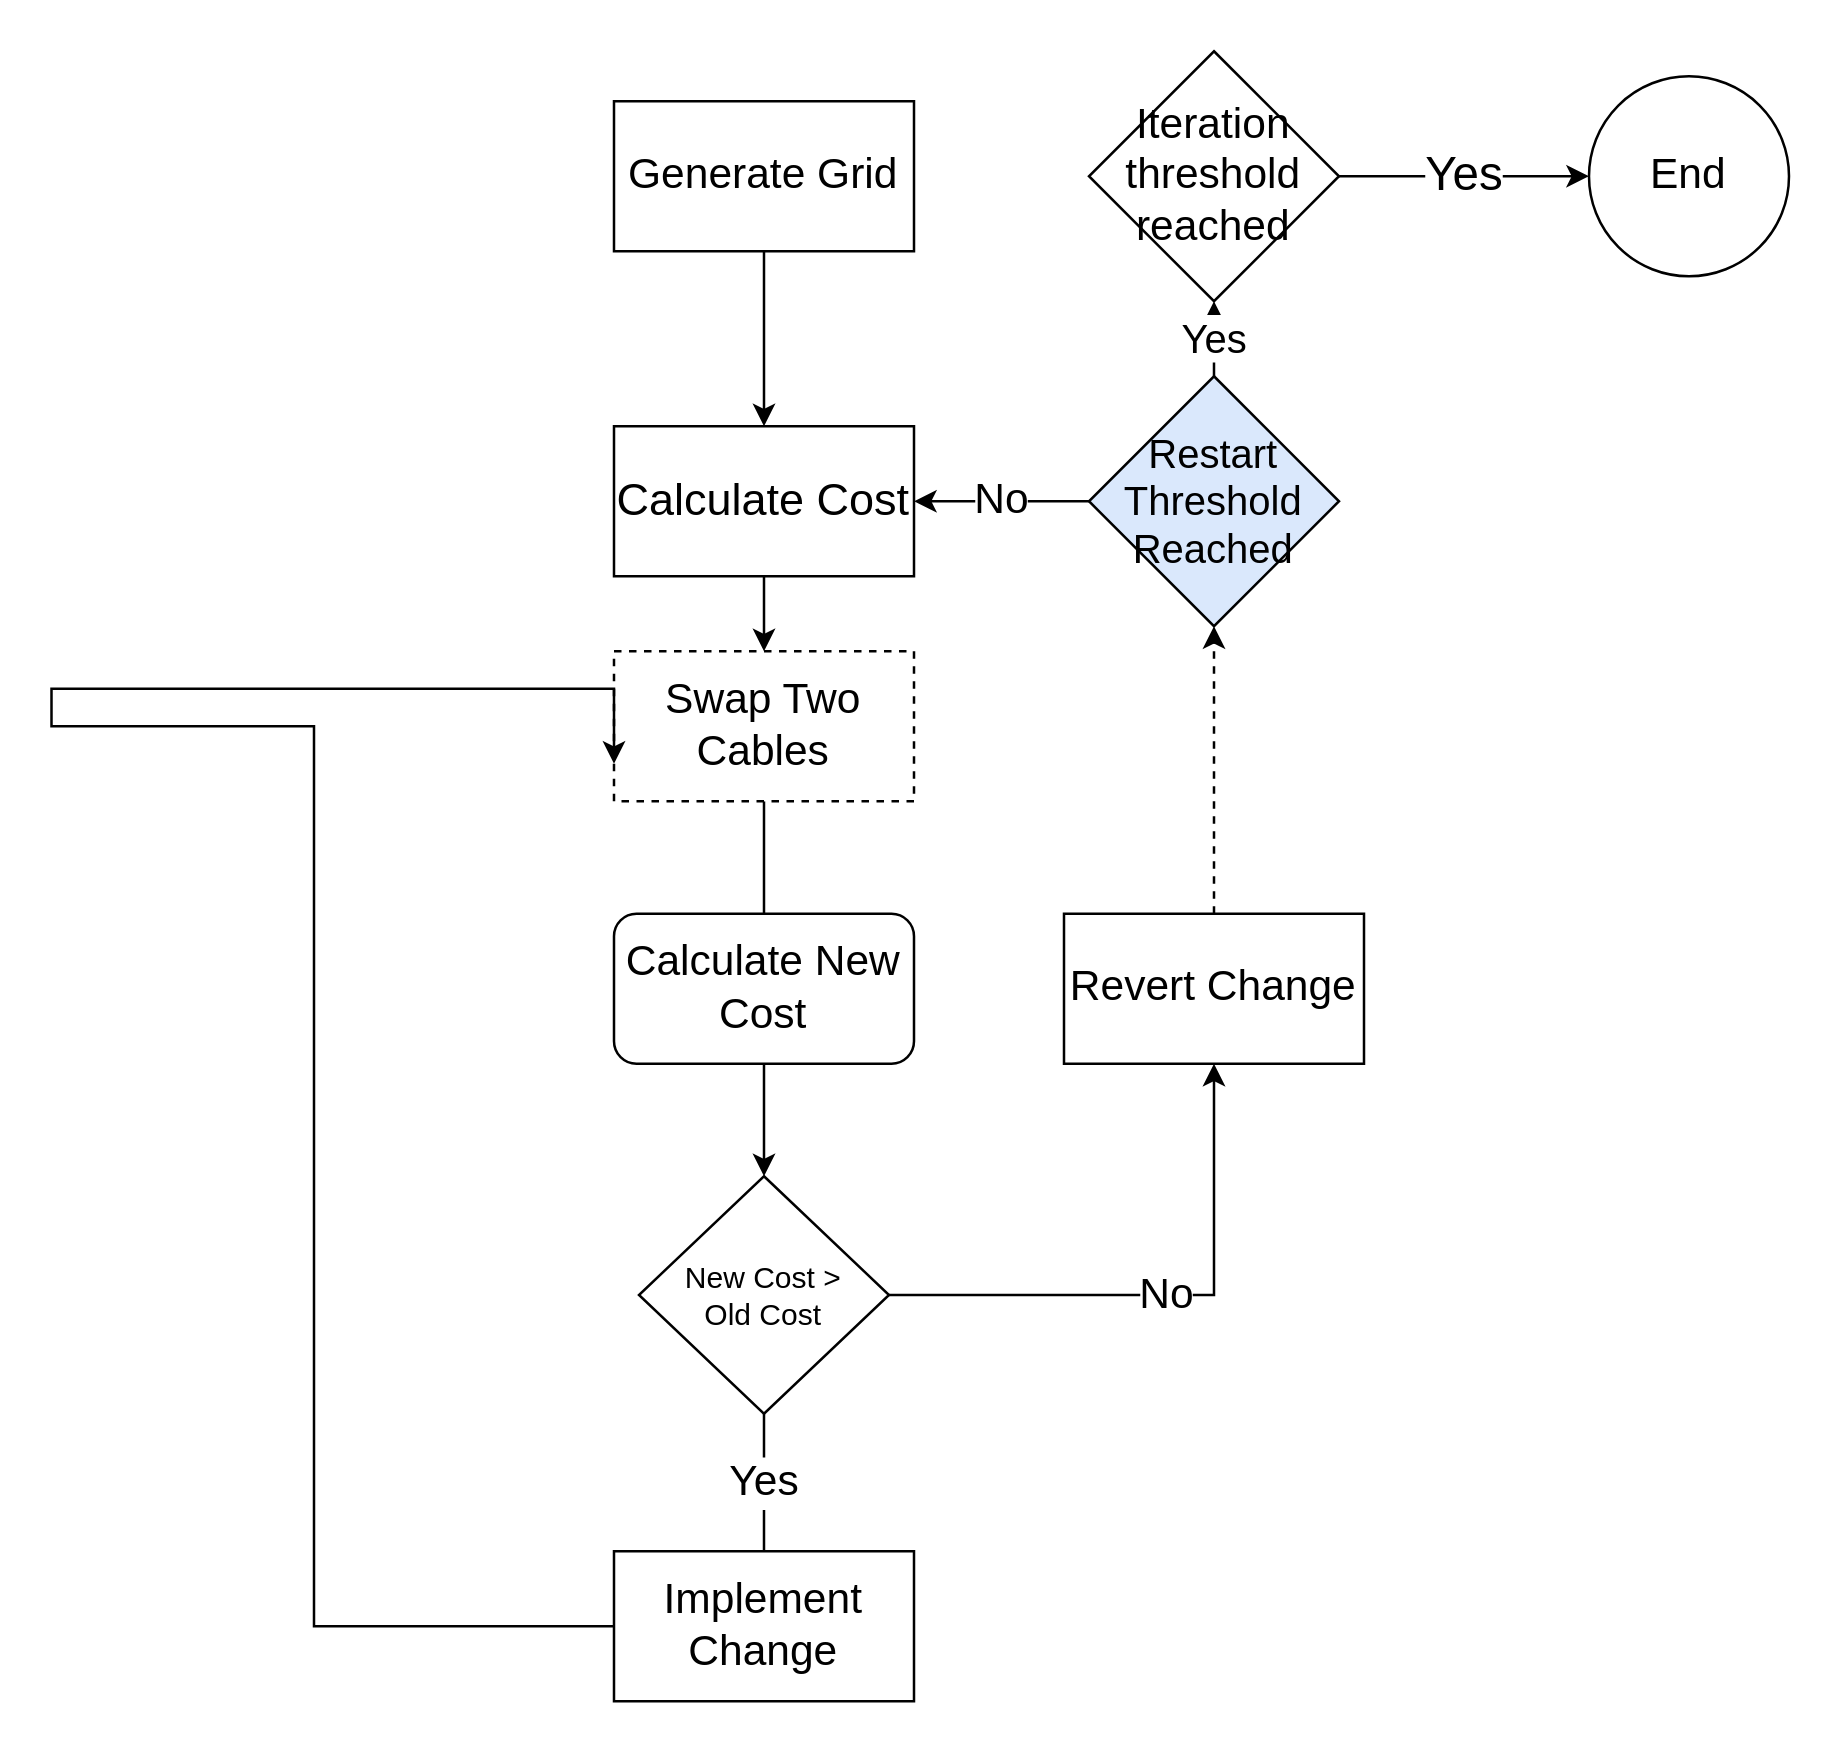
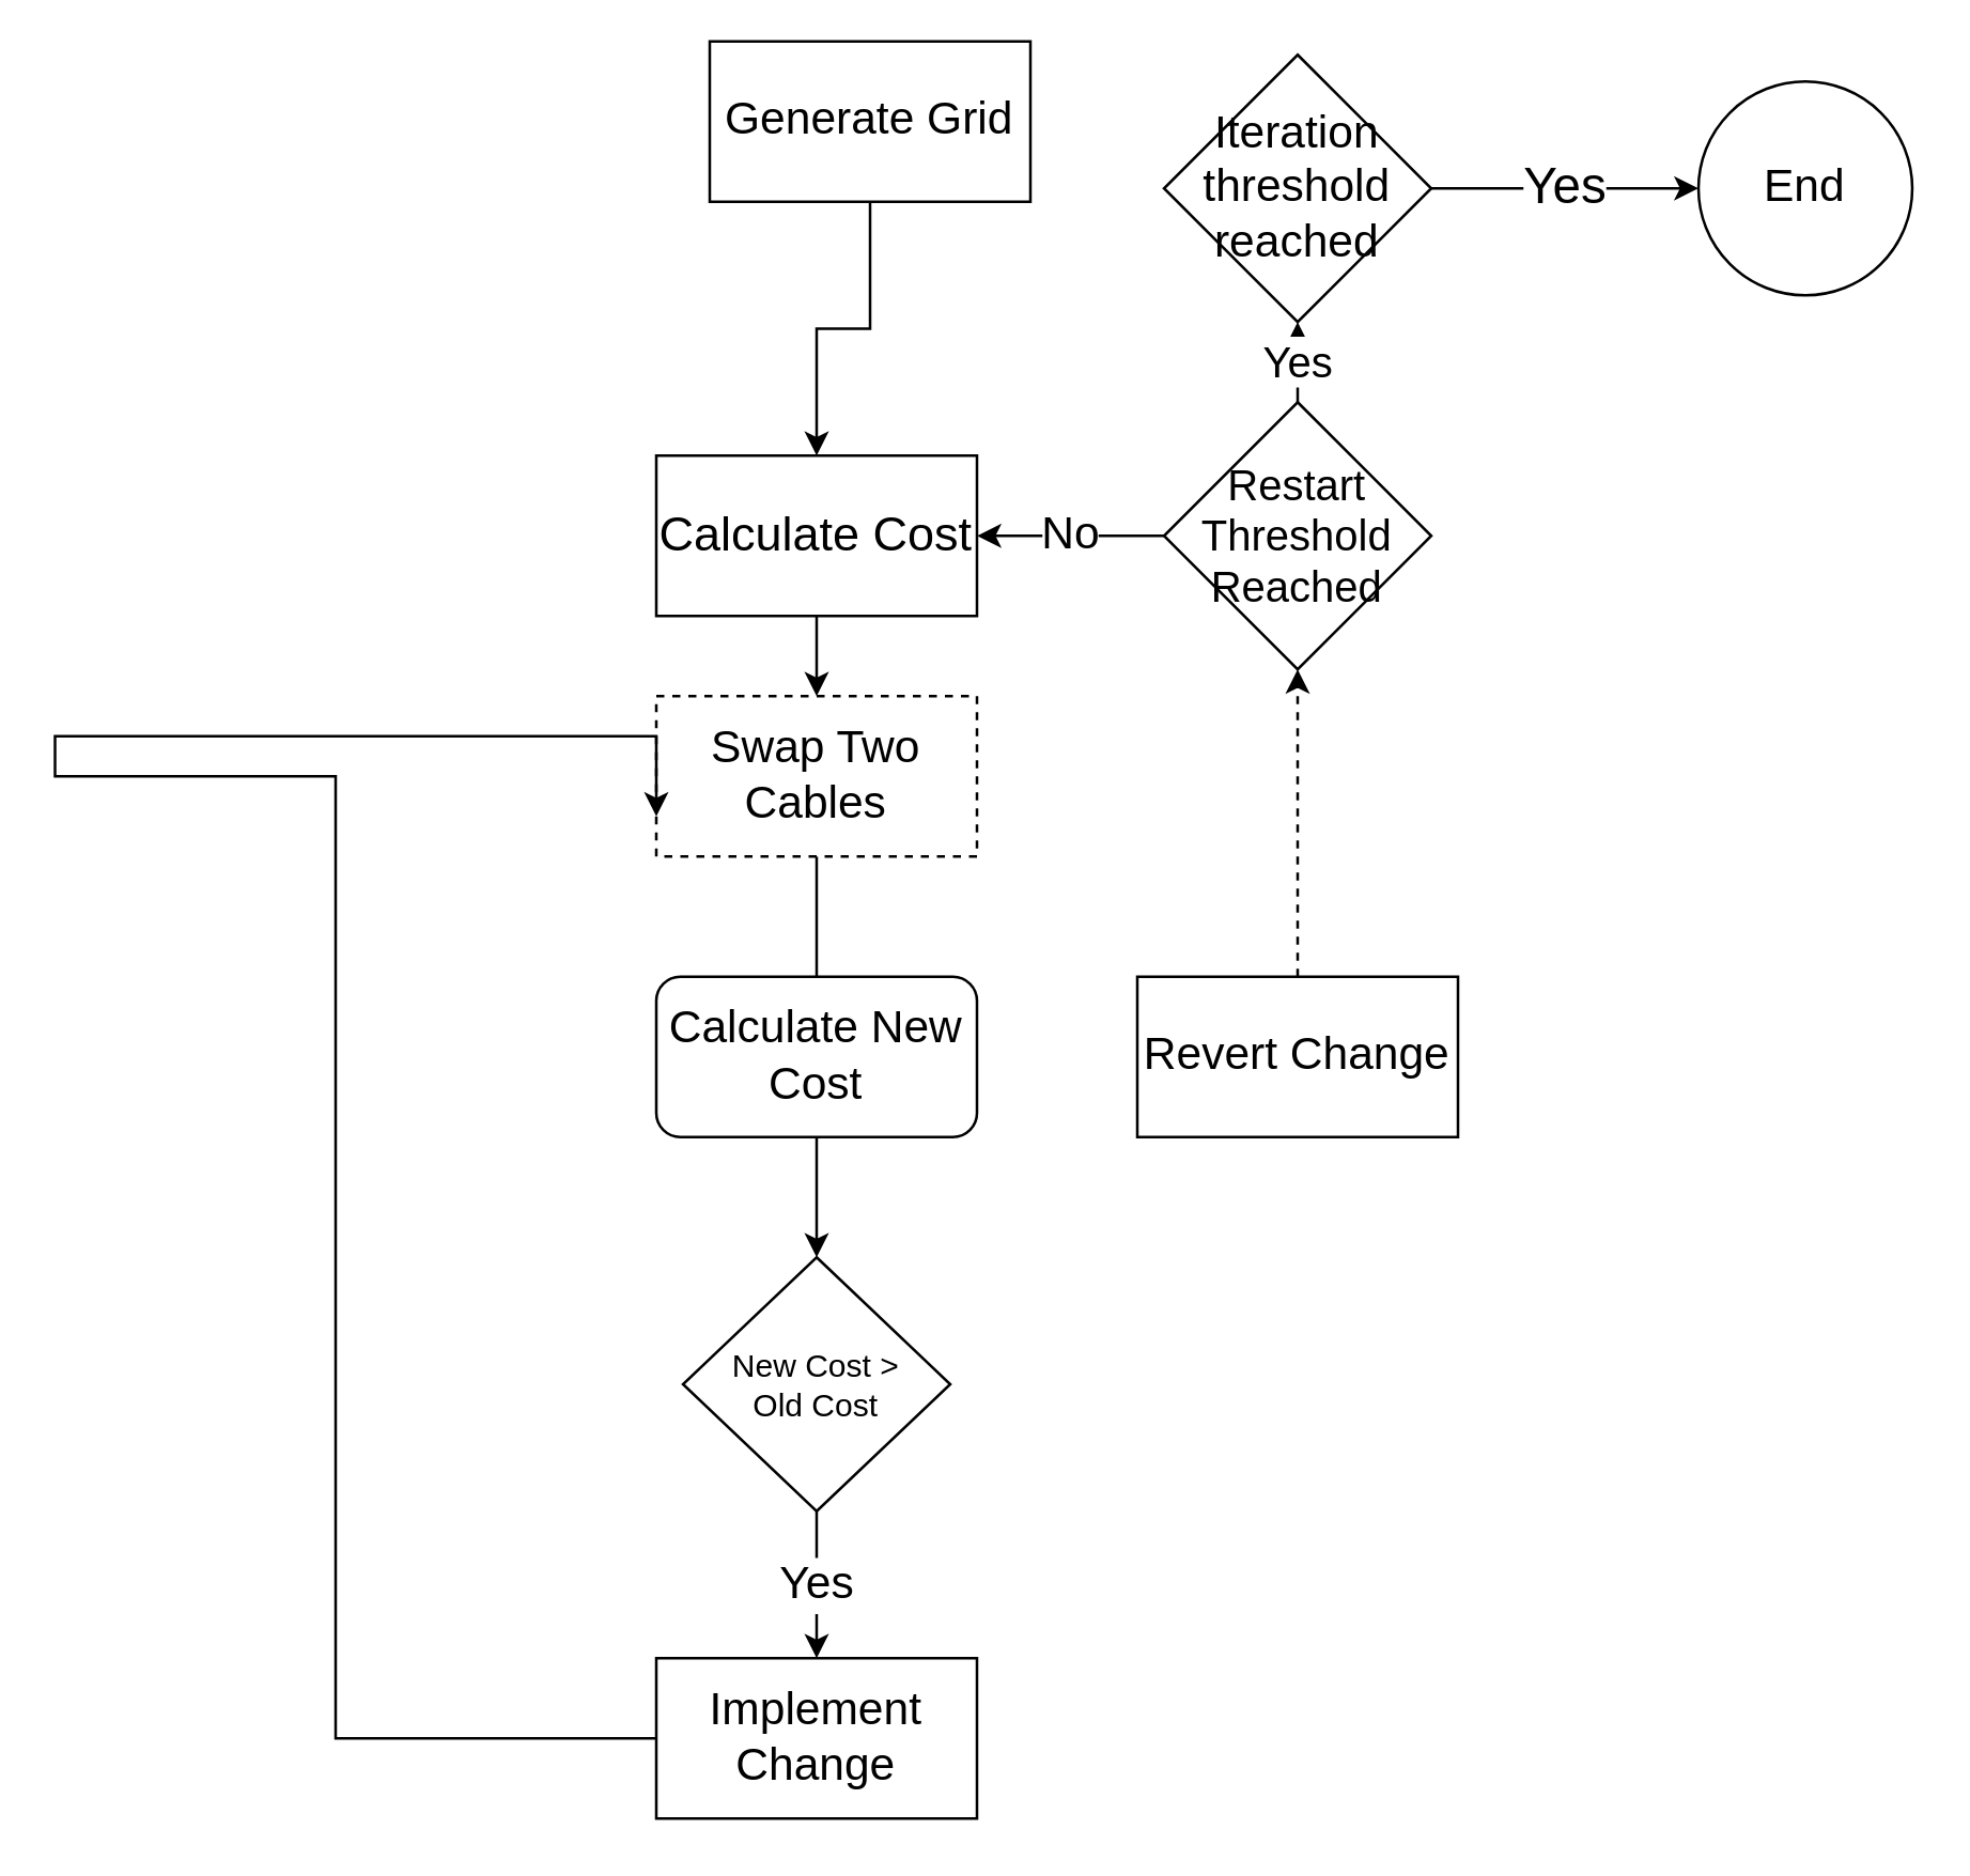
- <mxCell id="3" value="&lt;font style=&quot;font-size: 17px;&quot;&gt;Generate Grid&lt;/font&gt;" style="rounded=0;whiteSpace=wrap;html=1;" parent="1" vertex="1"><mxGeometry x="245" y="40" width="120" height="60" as="geometry" /></mxCell>
+ <mxCell id="3" value="&lt;font style=&quot;font-size: 17px;&quot;&gt;Generate Grid&lt;/font&gt;" style="rounded=0;whiteSpace=wrap;html=1;" parent="1" vertex="1"><mxGeometry x="265" y="15" width="120" height="60" as="geometry" /></mxCell>
- <mxCell id="19" value="&lt;div style=&quot;font-size: 16px;&quot;&gt;&lt;font style=&quot;font-size: 16px;&quot;&gt;Restart&lt;/font&gt;&lt;/div&gt;&lt;div style=&quot;font-size: 16px;&quot;&gt;&lt;font style=&quot;font-size: 16px;&quot;&gt;Threshold&lt;/font&gt;&lt;/div&gt;&lt;div style=&quot;font-size: 16px;&quot;&gt;&lt;font style=&quot;font-size: 16px;&quot;&gt;Reached&lt;br&gt;&lt;/font&gt;&lt;/div&gt;" style="rhombus;whiteSpace=wrap;html=1;fontSize=17;fillColor=#dae8fc;" parent="1" vertex="1"><mxGeometry x="435" y="150" width="100" height="100" as="geometry" /></mxCell>
+ <mxCell id="19" value="&lt;div style=&quot;font-size: 16px;&quot;&gt;&lt;font style=&quot;font-size: 16px;&quot;&gt;Restart&lt;/font&gt;&lt;/div&gt;&lt;div style=&quot;font-size: 16px;&quot;&gt;&lt;font style=&quot;font-size: 16px;&quot;&gt;Threshold&lt;/font&gt;&lt;/div&gt;&lt;div style=&quot;font-size: 16px;&quot;&gt;&lt;font style=&quot;font-size: 16px;&quot;&gt;Reached&lt;br&gt;&lt;/font&gt;&lt;/div&gt;" style="rhombus;whiteSpace=wrap;html=1;fontSize=17;" parent="1" vertex="1"><mxGeometry x="435" y="150" width="100" height="100" as="geometry" /></mxCell>
- <mxCell id="11" value="No" style="edgeStyle=orthogonalEdgeStyle;rounded=0;orthogonalLoop=1;jettySize=auto;html=1;exitX=1;exitY=0.5;exitDx=0;exitDy=0;entryX=0.5;entryY=1;entryDx=0;entryDy=0;fontSize=17;" parent="1" source="12" target="16" edge="1"><mxGeometry relative="1" as="geometry" /></mxCell>
- <mxCell id="10" value="&lt;font style=&quot;font-size: 17px;&quot;&gt;Yes&lt;/font&gt;" style="edgeStyle=orthogonalEdgeStyle;rounded=0;orthogonalLoop=1;jettySize=auto;html=1;entryX=0.5;entryY=0;entryDx=0;entryDy=0;endArrow=none;" parent="1" source="12" target="14" edge="1"><mxGeometry relative="1" as="geometry" /></mxCell>
+ <mxCell id="10" value="&lt;font style=&quot;font-size: 17px;&quot;&gt;Yes&lt;/font&gt;" style="edgeStyle=orthogonalEdgeStyle;rounded=0;orthogonalLoop=1;jettySize=auto;html=1;entryX=0.5;entryY=0;entryDx=0;entryDy=0;" parent="1" source="12" target="14" edge="1"><mxGeometry relative="1" as="geometry" /></mxCell>
